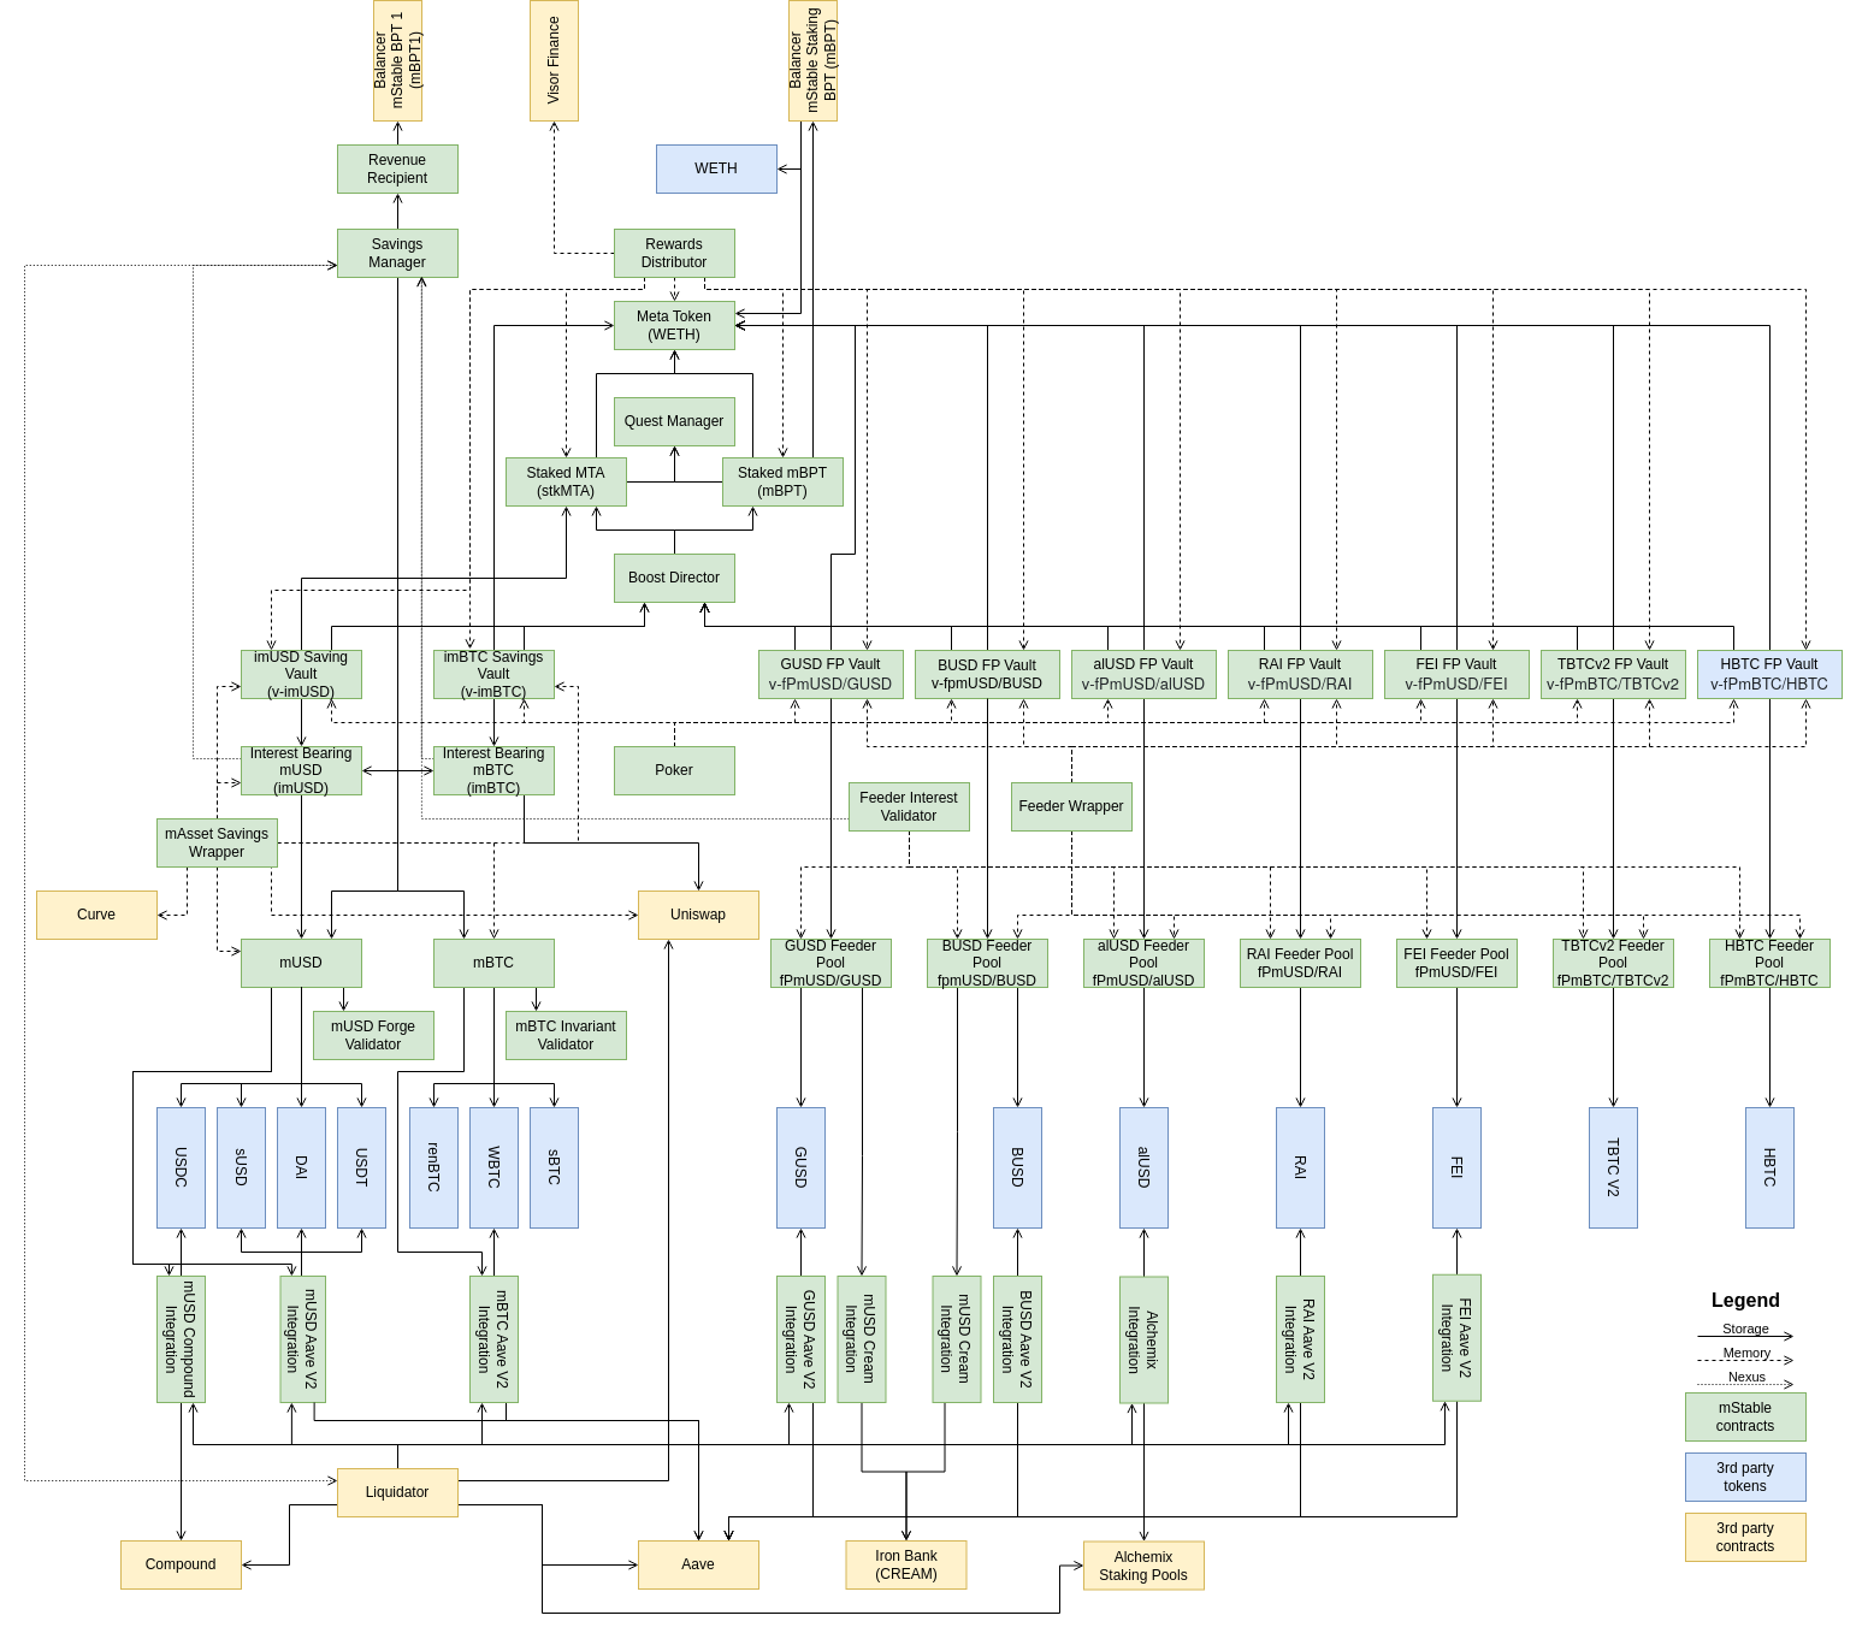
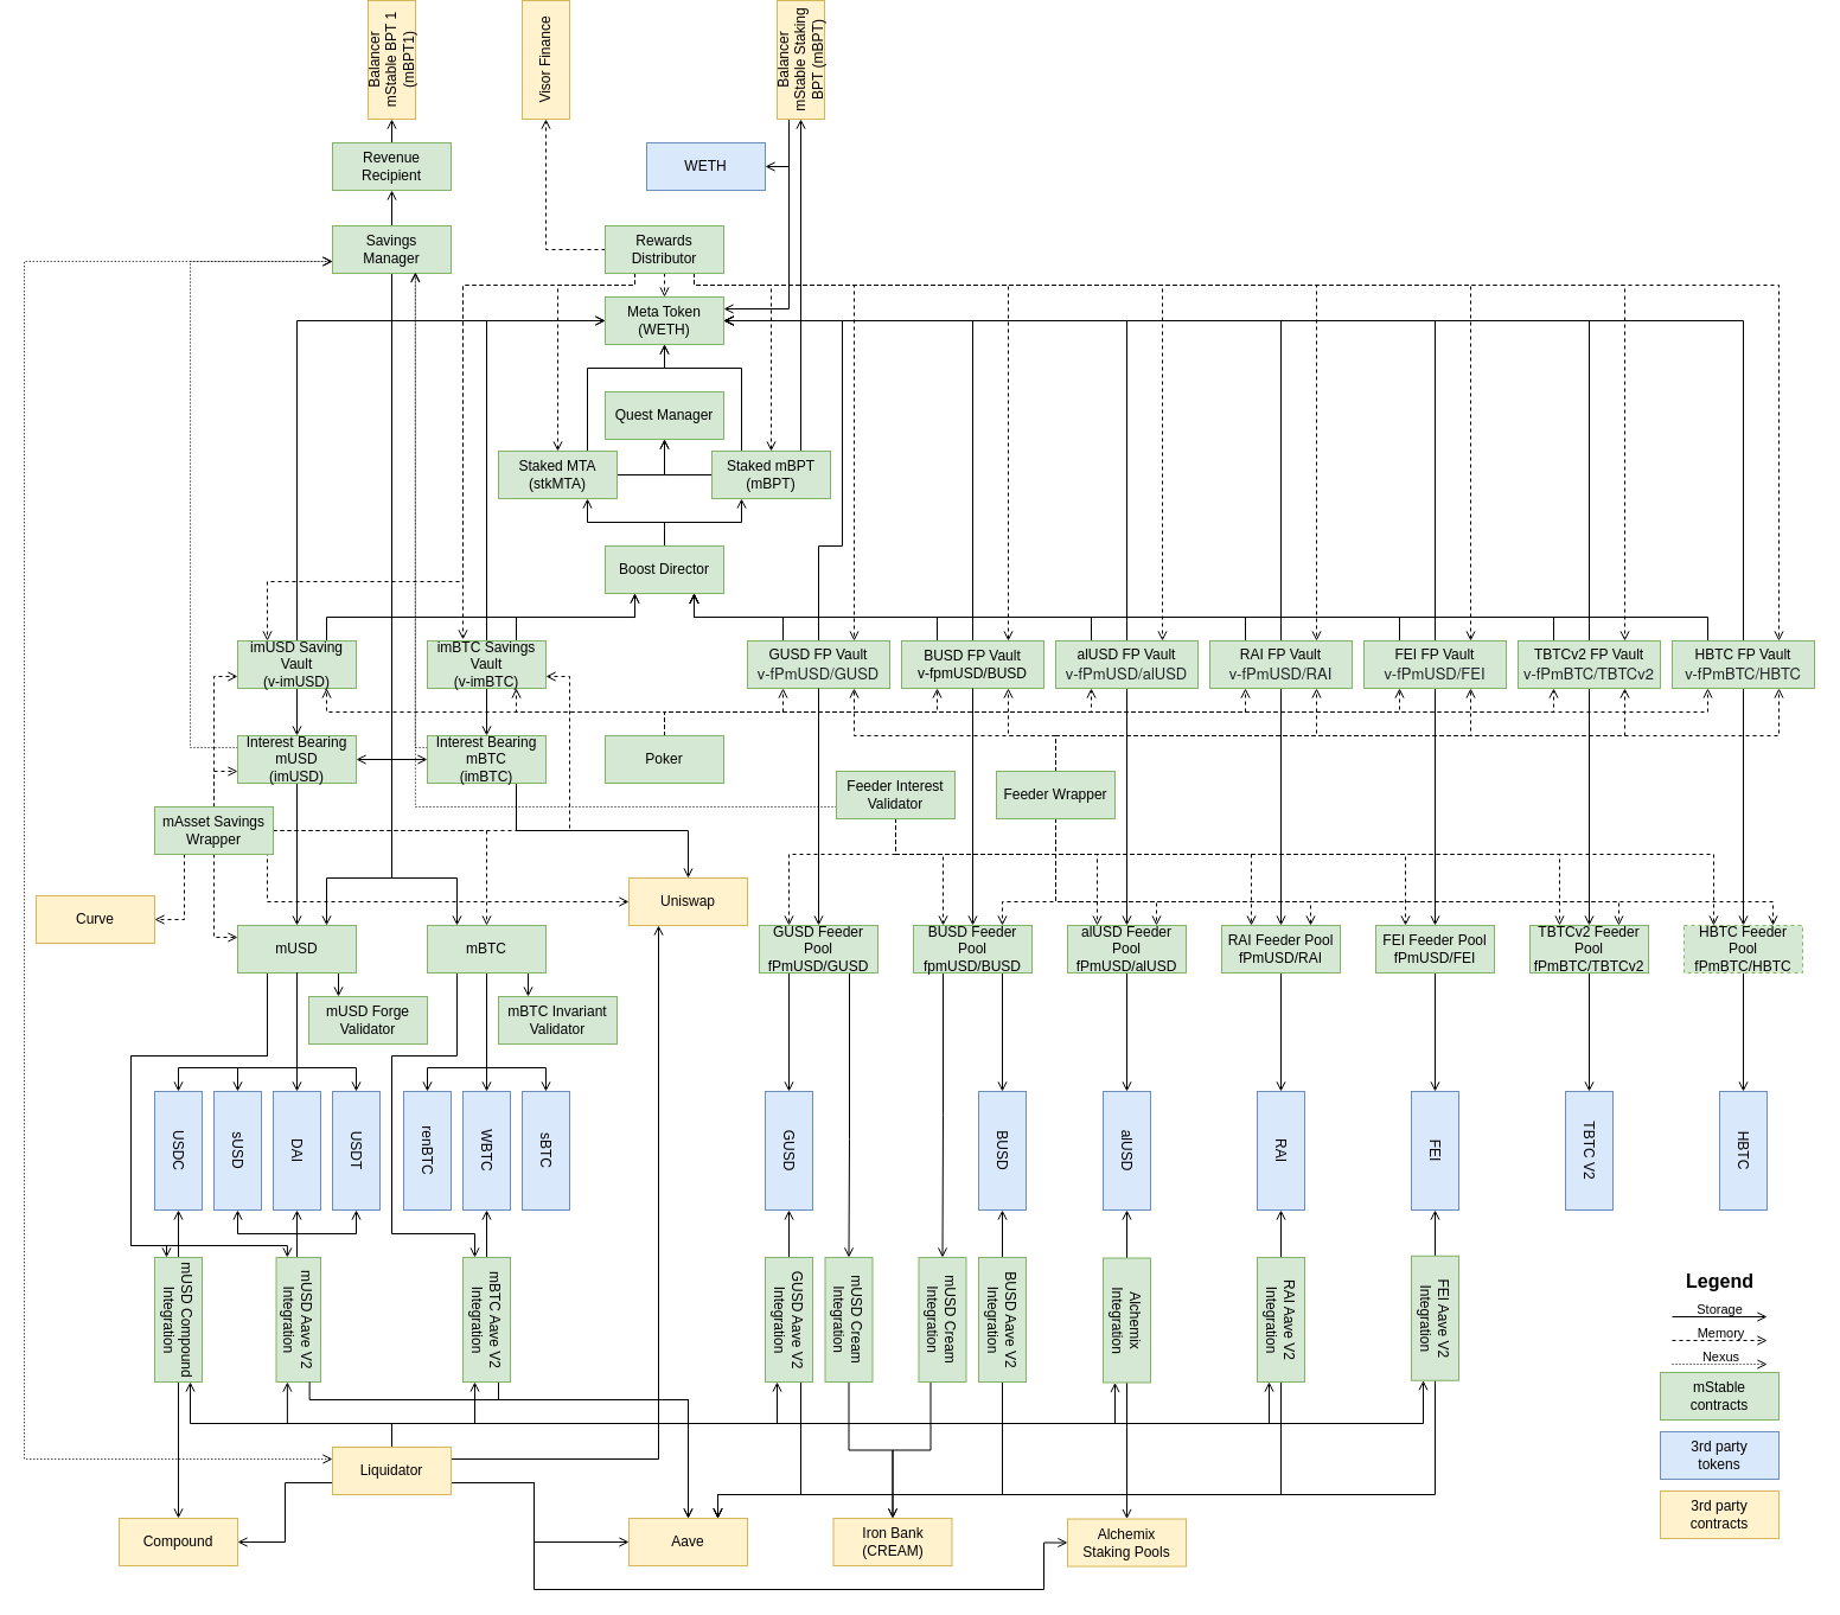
- <mxCell id="16" style="edgeStyle=orthogonalEdgeStyle;rounded=0;orthogonalLoop=1;jettySize=auto;html=1;exitX=0.5;exitY=0;exitDx=0;exitDy=0;endArrow=open;endFill=0;" parent="1" source="17" target="10" edge="1"><mxGeometry relative="1" as="geometry"><mxPoint x="400" y="300" as="targetPoint" /></mxGeometry></mxCell>
+ <mxCell id="16" style="edgeStyle=orthogonalEdgeStyle;rounded=0;orthogonalLoop=1;jettySize=auto;html=1;exitX=0.5;exitY=0;exitDx=0;exitDy=0;endArrow=open;endFill=0;entryX=0;entryY=0.5;entryDx=0;entryDy=0;" parent="1" source="17" target="7" edge="1"><mxGeometry relative="1" as="geometry"><mxPoint x="400" y="300" as="targetPoint" /></mxGeometry></mxCell>
- <mxCell id="224" value="HBTC FP Vault&lt;br&gt;&lt;span style=&quot;color: rgb(33 , 37 , 41) ; font-family: &amp;#34;helvetica neue&amp;#34; , &amp;#34;helvetica&amp;#34; , &amp;#34;arial&amp;#34; , sans-serif ; font-size: 13px ; text-align: left&quot;&gt;v-fPmBTC/HBTC&lt;/span&gt;" style="whiteSpace=wrap;html=1;align=center;fillColor=#dae8fc;strokeColor=#82b366;" vertex="1" parent="1"><mxGeometry x="1410" y="530" width="120" height="40" as="geometry" /></mxCell>
+ <mxCell id="224" value="HBTC FP Vault&lt;br&gt;&lt;span style=&quot;color: rgb(33 , 37 , 41) ; font-family: &amp;#34;helvetica neue&amp;#34; , &amp;#34;helvetica&amp;#34; , &amp;#34;arial&amp;#34; , sans-serif ; font-size: 13px ; text-align: left&quot;&gt;v-fPmBTC/HBTC&lt;/span&gt;" style="whiteSpace=wrap;html=1;align=center;fillColor=#d5e8d4;strokeColor=#82b366;" vertex="1" parent="1"><mxGeometry x="1410" y="530" width="120" height="40" as="geometry" /></mxCell>
- <mxCell id="110" value="Curve" style="whiteSpace=wrap;html=1;align=center;fillColor=#fff2cc;strokeColor=#d6b656;" parent="1" vertex="1"><mxGeometry x="30" y="730" width="100" height="40" as="geometry" /></mxCell>
+ <mxCell id="110" value="Curve" style="whiteSpace=wrap;html=1;align=center;fillColor=#fff2cc;strokeColor=#d6b656;" parent="1" vertex="1"><mxGeometry x="30" y="745" width="100" height="40" as="geometry" /></mxCell>
- <mxCell id="220" value="&lt;span&gt;HBTC Feeder Pool fPmBTC/HBTC&lt;/span&gt;" style="whiteSpace=wrap;html=1;align=center;fillColor=#d5e8d4;strokeColor=#82b366;" vertex="1" parent="1"><mxGeometry x="1420" y="770" width="100" height="40" as="geometry" /></mxCell>
+ <mxCell id="220" value="&lt;span&gt;HBTC Feeder Pool fPmBTC/HBTC&lt;/span&gt;" style="whiteSpace=wrap;html=1;align=center;fillColor=#d5e8d4;strokeColor=#82b366;dashed=1;" vertex="1" parent="1"><mxGeometry x="1420" y="770" width="100" height="40" as="geometry" /></mxCell>
